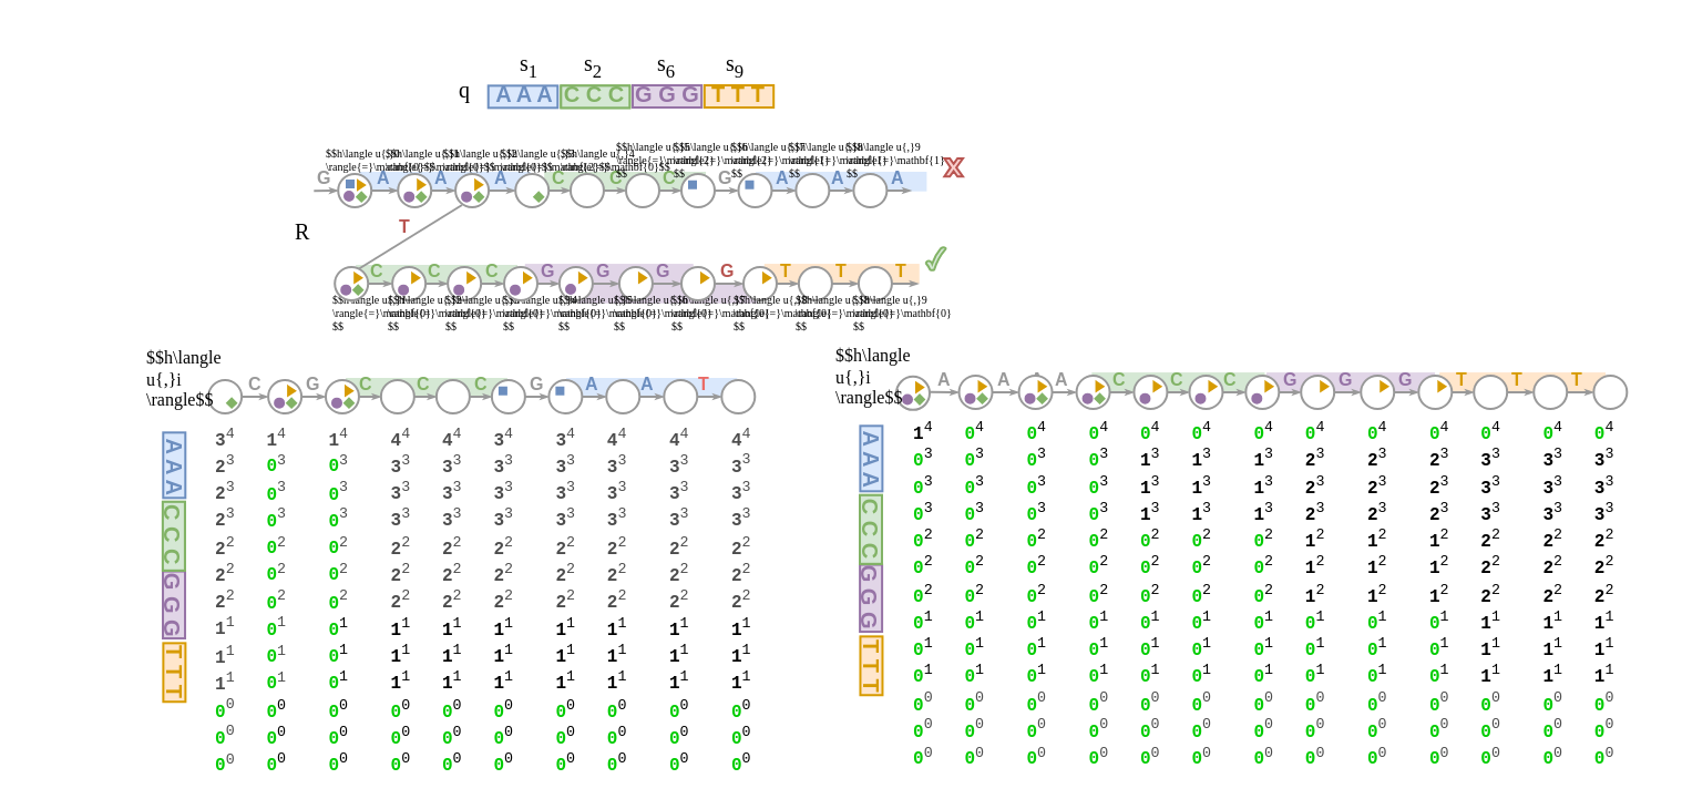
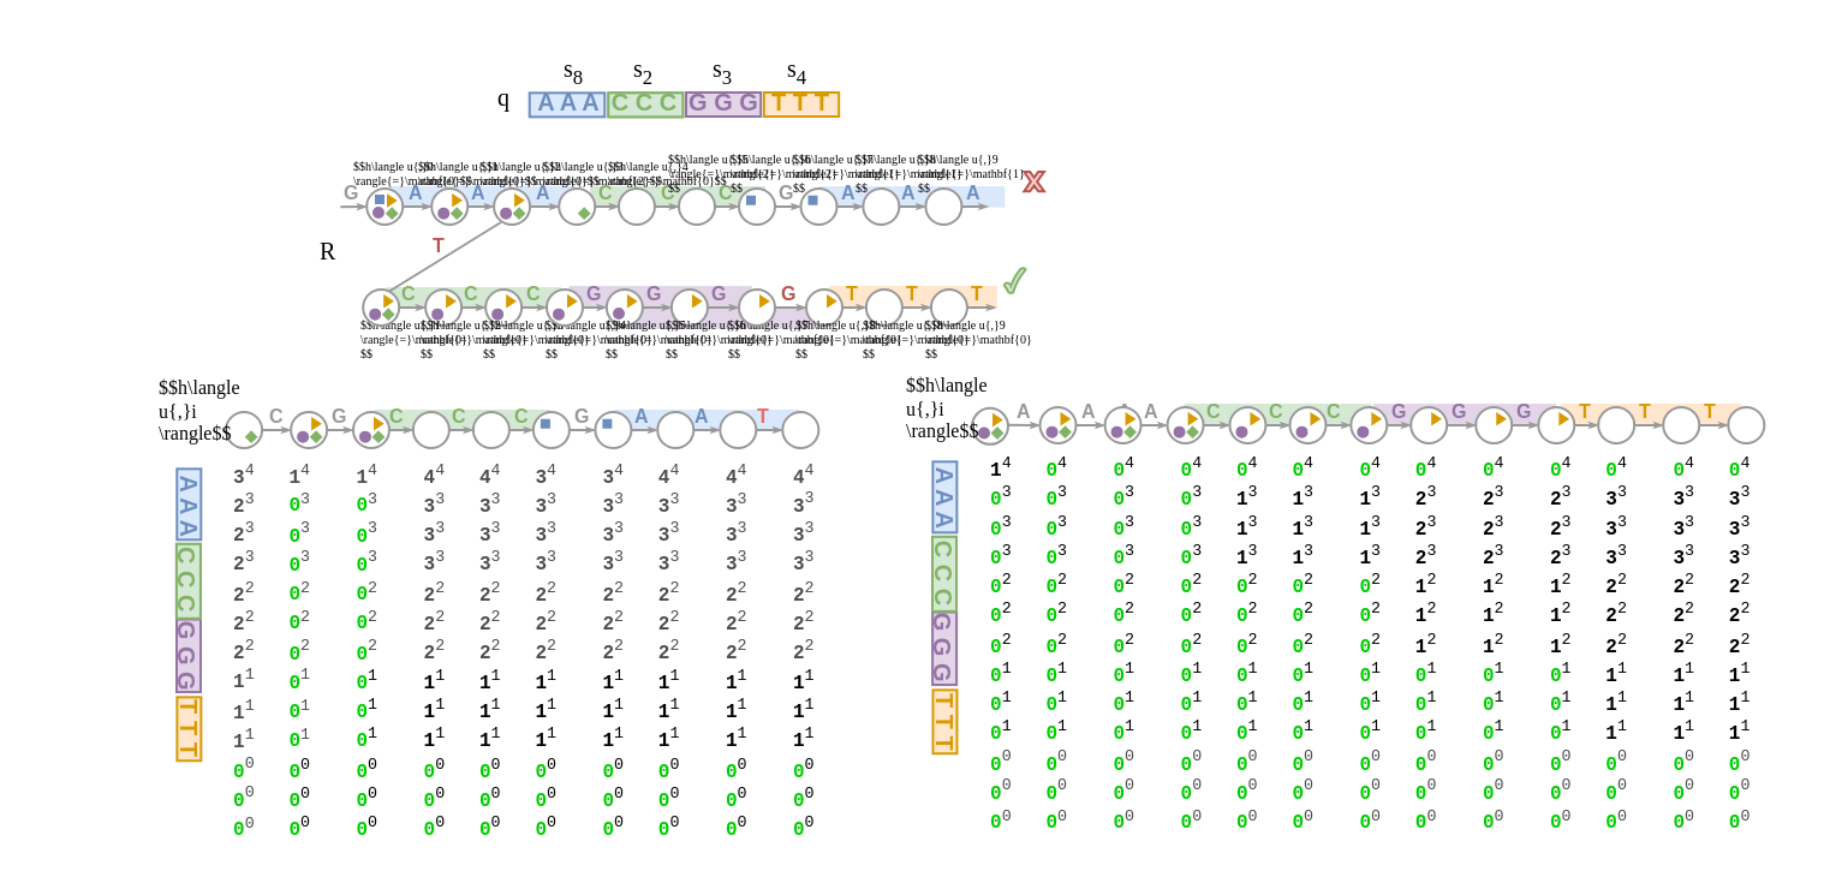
- <mxCell id="141" value="s&lt;sub&gt;1&lt;/sub&gt;" style="text;html=1;strokeColor=none;fillColor=none;align=center;verticalAlign=middle;whiteSpace=wrap;rounded=0;fontStyle=0;fontFamily=Verdana;fontSize=10;" parent="1" vertex="1"><mxGeometry x="229.93" y="20" width="17.07" height="20" as="geometry" /></mxCell>
+ <mxCell id="141" value="s&lt;sub&gt;8&lt;/sub&gt;" style="text;html=1;strokeColor=none;fillColor=none;align=center;verticalAlign=middle;whiteSpace=wrap;rounded=0;fontStyle=0;fontFamily=Verdana;fontSize=10;" parent="1" vertex="1"><mxGeometry x="229.93" y="20" width="17.07" height="20" as="geometry" /></mxCell>
- <mxCell id="143" value="s&lt;sub&gt;6&lt;/sub&gt;" style="text;html=1;strokeColor=none;fillColor=none;align=center;verticalAlign=middle;whiteSpace=wrap;rounded=0;fontStyle=0;fontFamily=Verdana;fontSize=10;" parent="1" vertex="1"><mxGeometry x="292.46" y="20" width="17.07" height="20" as="geometry" /></mxCell>
+ <mxCell id="143" value="s&lt;sub&gt;3&lt;/sub&gt;" style="text;html=1;strokeColor=none;fillColor=none;align=center;verticalAlign=middle;whiteSpace=wrap;rounded=0;fontStyle=0;fontFamily=Verdana;fontSize=10;" parent="1" vertex="1"><mxGeometry x="292.46" y="20" width="17.07" height="20" as="geometry" /></mxCell>
- <mxCell id="144" value="s&lt;sub&gt;9&lt;/sub&gt;" style="text;html=1;strokeColor=none;fillColor=none;align=center;verticalAlign=middle;whiteSpace=wrap;rounded=0;fontStyle=0;fontFamily=Verdana;fontSize=10;" parent="1" vertex="1"><mxGeometry x="323.47" y="20" width="17.07" height="20" as="geometry" /></mxCell>
+ <mxCell id="144" value="s&lt;sub&gt;4&lt;/sub&gt;" style="text;html=1;strokeColor=none;fillColor=none;align=center;verticalAlign=middle;whiteSpace=wrap;rounded=0;fontStyle=0;fontFamily=Verdana;fontSize=10;" parent="1" vertex="1"><mxGeometry x="323.47" y="20" width="17.07" height="20" as="geometry" /></mxCell>
